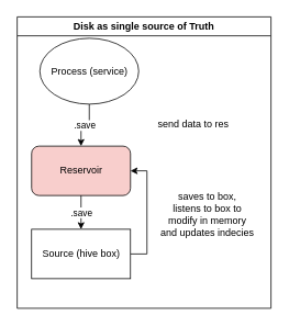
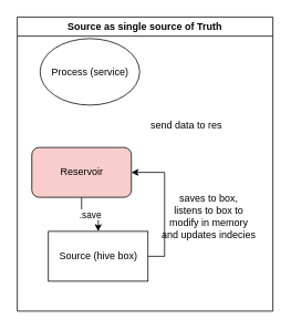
- <mxCell id="2" value="Disk as single source of Truth" style="swimlane;" parent="1" vertex="1"><mxGeometry x="20" y="20" width="308" height="354" as="geometry" /></mxCell>
+ <mxCell id="2" value="Source as single source of Truth" style="swimlane;" parent="1" vertex="1"><mxGeometry x="20" y="20" width="308" height="354" as="geometry" /></mxCell>
- <mxCell id="9" value="send data to res" style="text;html=1;strokeColor=none;fillColor=none;align=center;verticalAlign=middle;whiteSpace=wrap;rounded=0;" parent="2" vertex="1"><mxGeometry x="153.5" y="120" width="120" height="20" as="geometry" /></mxCell>
+ <mxCell id="9" value="send data to res" style="text;html=1;strokeColor=none;fillColor=none;align=center;verticalAlign=middle;whiteSpace=wrap;rounded=0;" parent="2" vertex="1"><mxGeometry x="143.5" y="120" width="120" height="20" as="geometry" /></mxCell>
- <mxCell id="7" value=".save" style="edgeStyle=orthogonalEdgeStyle;rounded=0;orthogonalLoop=1;jettySize=auto;html=1;entryX=0.5;entryY=0;entryDx=0;entryDy=0;" parent="2" source="8" target="3" edge="1"><mxGeometry relative="1" as="geometry" /></mxCell>
- <mxCell id="5" value="Source (hive box)" style="rounded=0;whiteSpace=wrap;html=1;" parent="2" vertex="1"><mxGeometry x="17.5" y="258" width="120" height="60" as="geometry" /></mxCell>
+ <mxCell id="5" value="Source (hive box)" style="rounded=0;whiteSpace=wrap;html=1;" parent="2" vertex="1"><mxGeometry x="37.5" y="258" width="120" height="60" as="geometry" /></mxCell>
